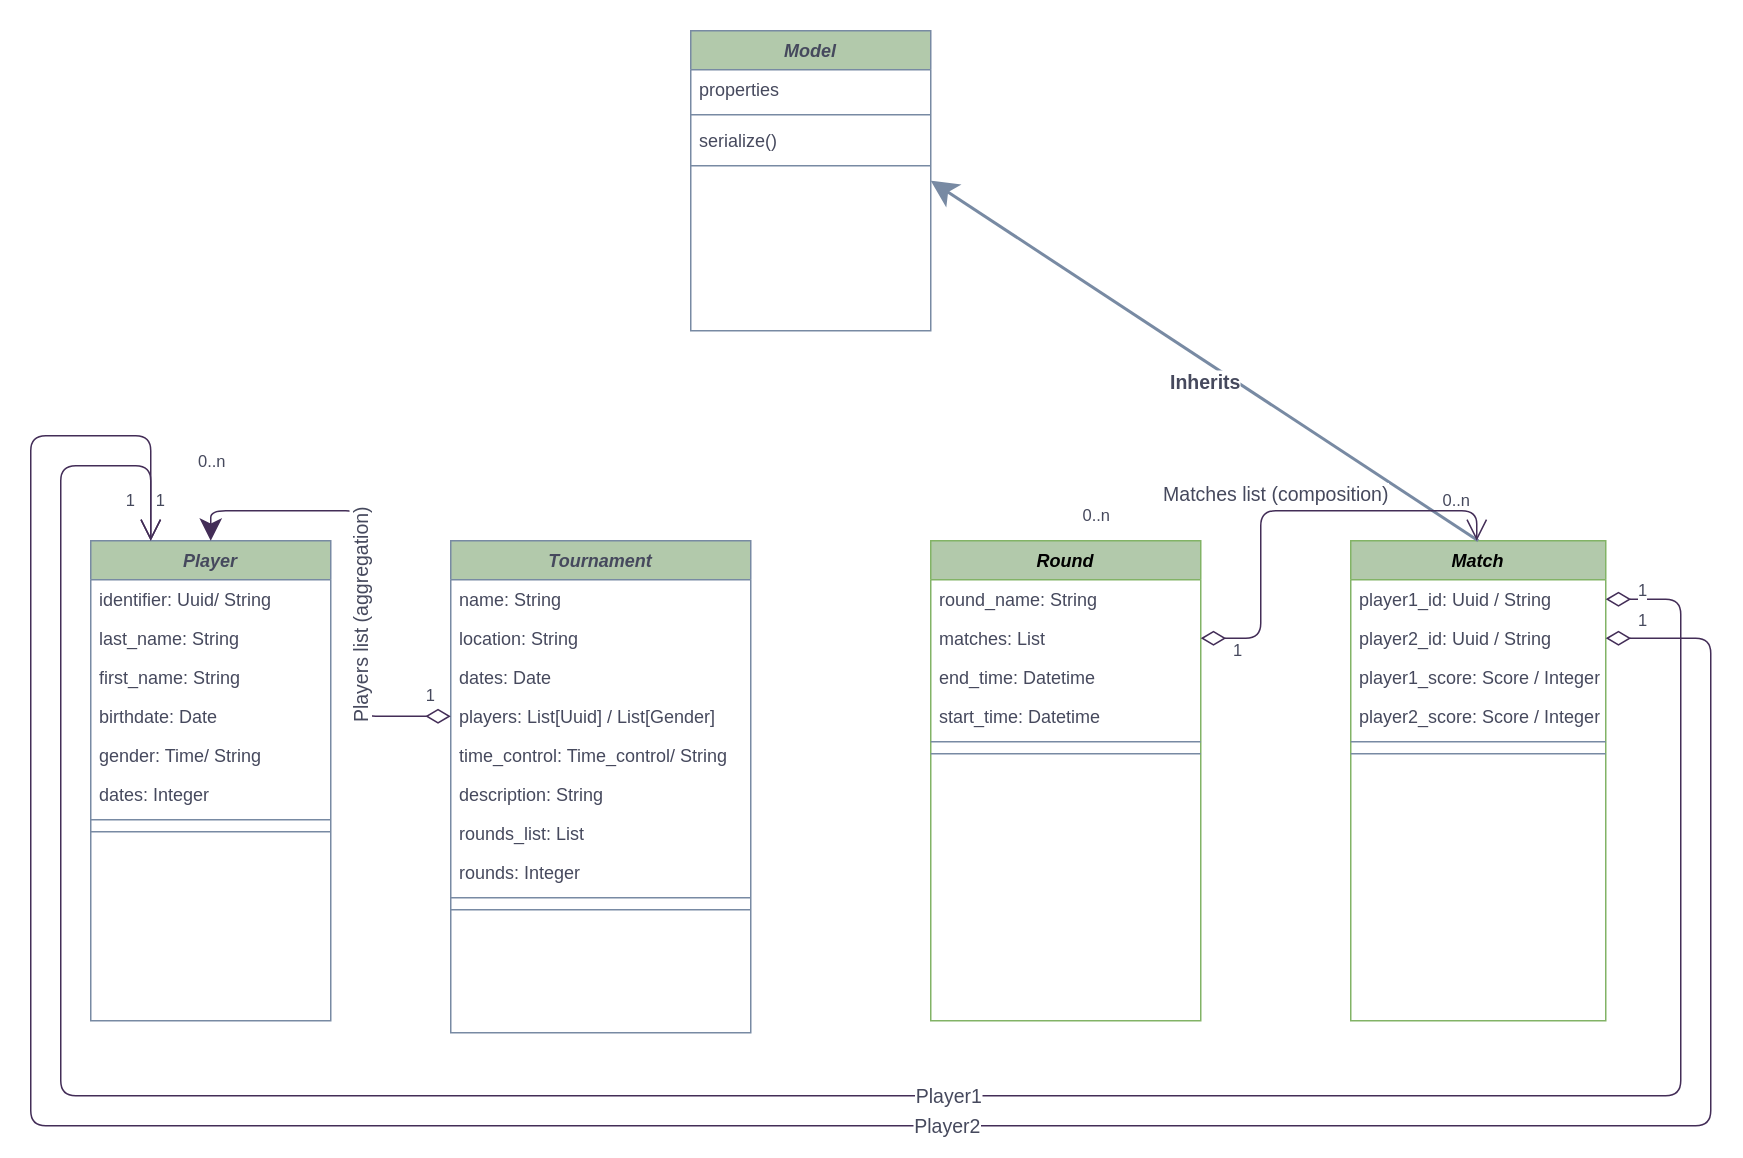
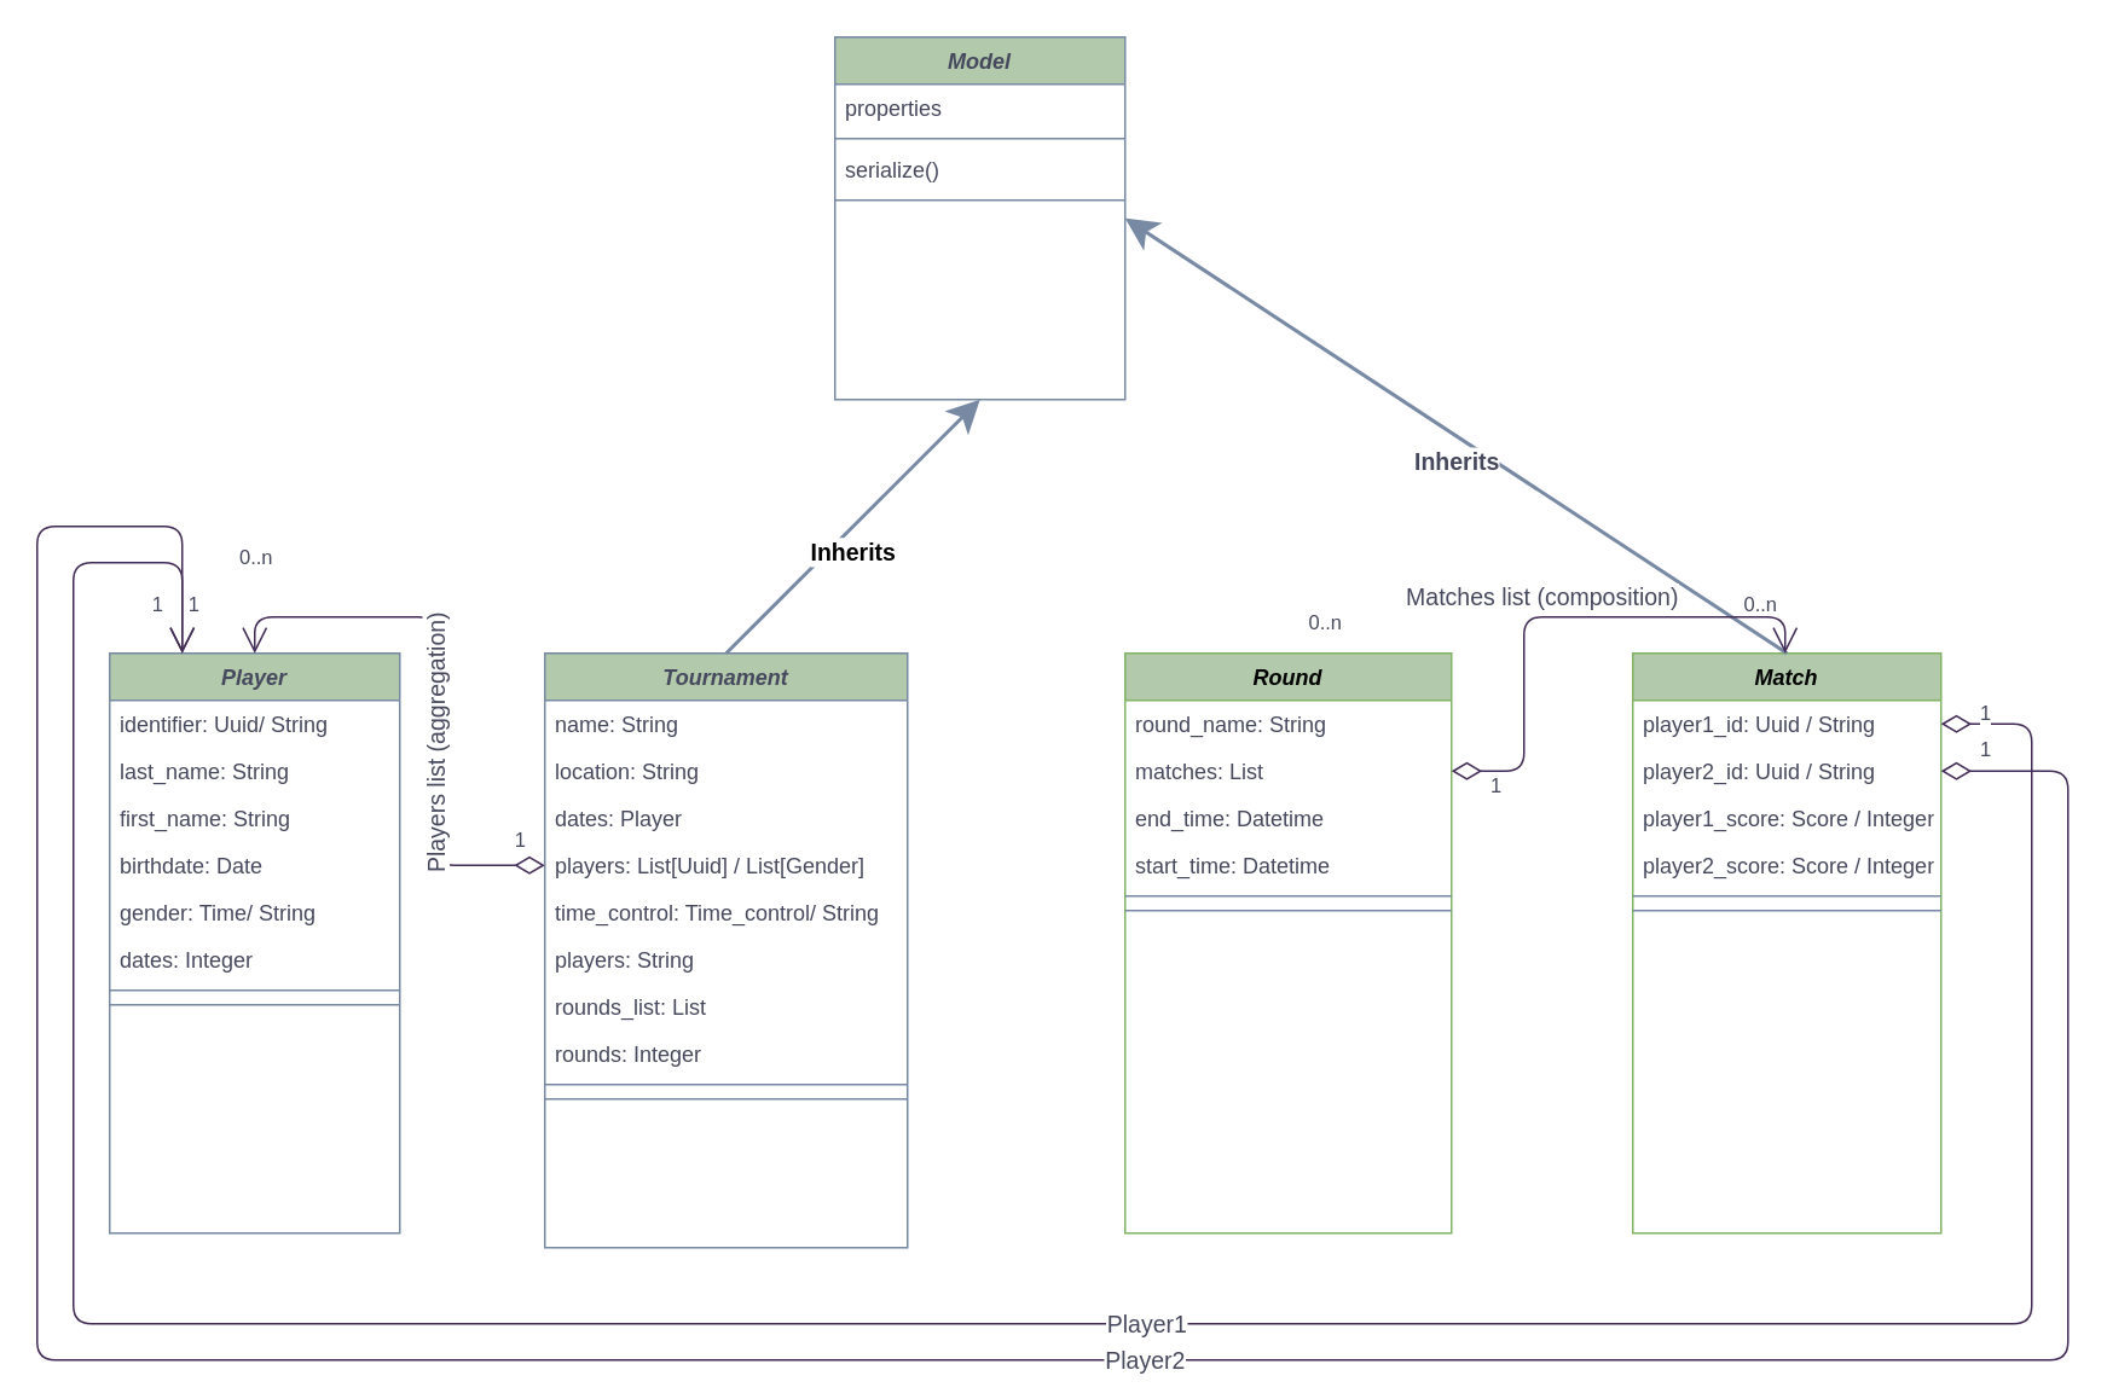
+ <mxCell id="41" value="&lt;meta charset=&quot;utf-8&quot; style=&quot;font-size: 13px;&quot;&gt;&lt;span style=&quot;color: rgb(0, 0, 0); font-family: helvetica; font-size: 13px; font-style: normal; letter-spacing: normal; text-align: center; text-indent: 0px; text-transform: none; word-spacing: 0px; background-color: rgb(255, 255, 255); display: inline; float: none;&quot;&gt;Inherits&lt;/span&gt;" style="endArrow=classic;endSize=12;html=1;exitX=0.5;exitY=0;exitDx=0;exitDy=0;fontStyle=1;fontSize=13;verticalAlign=top;endFill=1;strokeWidth=2;entryX=0.5;entryY=1;entryDx=0;entryDy=0;strokeColor=#788AA3;fontColor=#46495D;" parent="1" source="18" target="36" edge="1"><mxGeometry width="160" relative="1" as="geometry"><mxPoint x="150" y="370" as="sourcePoint" /><mxPoint x="540" y="220" as="targetPoint" /></mxGeometry></mxCell>
- <mxCell id="43" value="Players list (aggregation)" style="endArrow=classic;html=1;endSize=12;startArrow=diamondThin;startSize=14;startFill=0;edgeStyle=orthogonalEdgeStyle;shadow=0;fontSize=13;entryX=0.5;entryY=0;entryDx=0;entryDy=0;verticalAlign=middle;labelPosition=center;verticalLabelPosition=middle;align=center;horizontal=0;strokeColor=#432D57;fontColor=#46495D;fillColor=#76608a;exitX=0;exitY=0.5;exitDx=0;exitDy=0;" parent="1" source="22" target="2" edge="1"><mxGeometry x="-0.199" relative="1" as="geometry"><mxPoint x="260" y="477" as="sourcePoint" /><mxPoint x="310" y="180" as="targetPoint" /><Array as="points"><mxPoint x="240" y="477" /><mxPoint x="240" y="340" /><mxPoint x="140" y="340" /></Array><mxPoint as="offset" /></mxGeometry></mxCell>
+ <mxCell id="43" value="Players list (aggregation)" style="endArrow=open;html=1;endSize=12;startArrow=diamondThin;startSize=14;startFill=0;edgeStyle=orthogonalEdgeStyle;shadow=0;fontSize=13;entryX=0.5;entryY=0;entryDx=0;entryDy=0;verticalAlign=middle;labelPosition=center;verticalLabelPosition=middle;align=center;horizontal=0;strokeColor=#432D57;fontColor=#46495D;fillColor=#76608a;exitX=0;exitY=0.5;exitDx=0;exitDy=0;" parent="1" source="22" target="2" edge="1"><mxGeometry x="-0.199" relative="1" as="geometry"><mxPoint x="260" y="477" as="sourcePoint" /><mxPoint x="310" y="180" as="targetPoint" /><Array as="points"><mxPoint x="240" y="477" /><mxPoint x="240" y="340" /><mxPoint x="140" y="340" /></Array><mxPoint as="offset" /></mxGeometry></mxCell>
- <mxCell id="21" value="dates: Date" style="text;align=left;verticalAlign=top;spacingLeft=4;spacingRight=4;overflow=hidden;rotatable=0;points=[[0,0.5],[1,0.5]];portConstraint=eastwest;fontColor=#46495D;" parent="18" vertex="1"><mxGeometry y="78" width="200" height="26" as="geometry" /></mxCell>
+ <mxCell id="21" value="dates: Player" style="text;align=left;verticalAlign=top;spacingLeft=4;spacingRight=4;overflow=hidden;rotatable=0;points=[[0,0.5],[1,0.5]];portConstraint=eastwest;fontColor=#46495D;" parent="18" vertex="1"><mxGeometry y="78" width="200" height="26" as="geometry" /></mxCell>
- <mxCell id="24" value="description: String" style="text;align=left;verticalAlign=top;spacingLeft=4;spacingRight=4;overflow=hidden;rotatable=0;points=[[0,0.5],[1,0.5]];portConstraint=eastwest;fontColor=#46495D;" parent="18" vertex="1"><mxGeometry y="156" width="200" height="26" as="geometry" /></mxCell>
+ <mxCell id="24" value="players: String" style="text;align=left;verticalAlign=top;spacingLeft=4;spacingRight=4;overflow=hidden;rotatable=0;points=[[0,0.5],[1,0.5]];portConstraint=eastwest;fontColor=#46495D;" parent="18" vertex="1"><mxGeometry y="156" width="200" height="26" as="geometry" /></mxCell>
